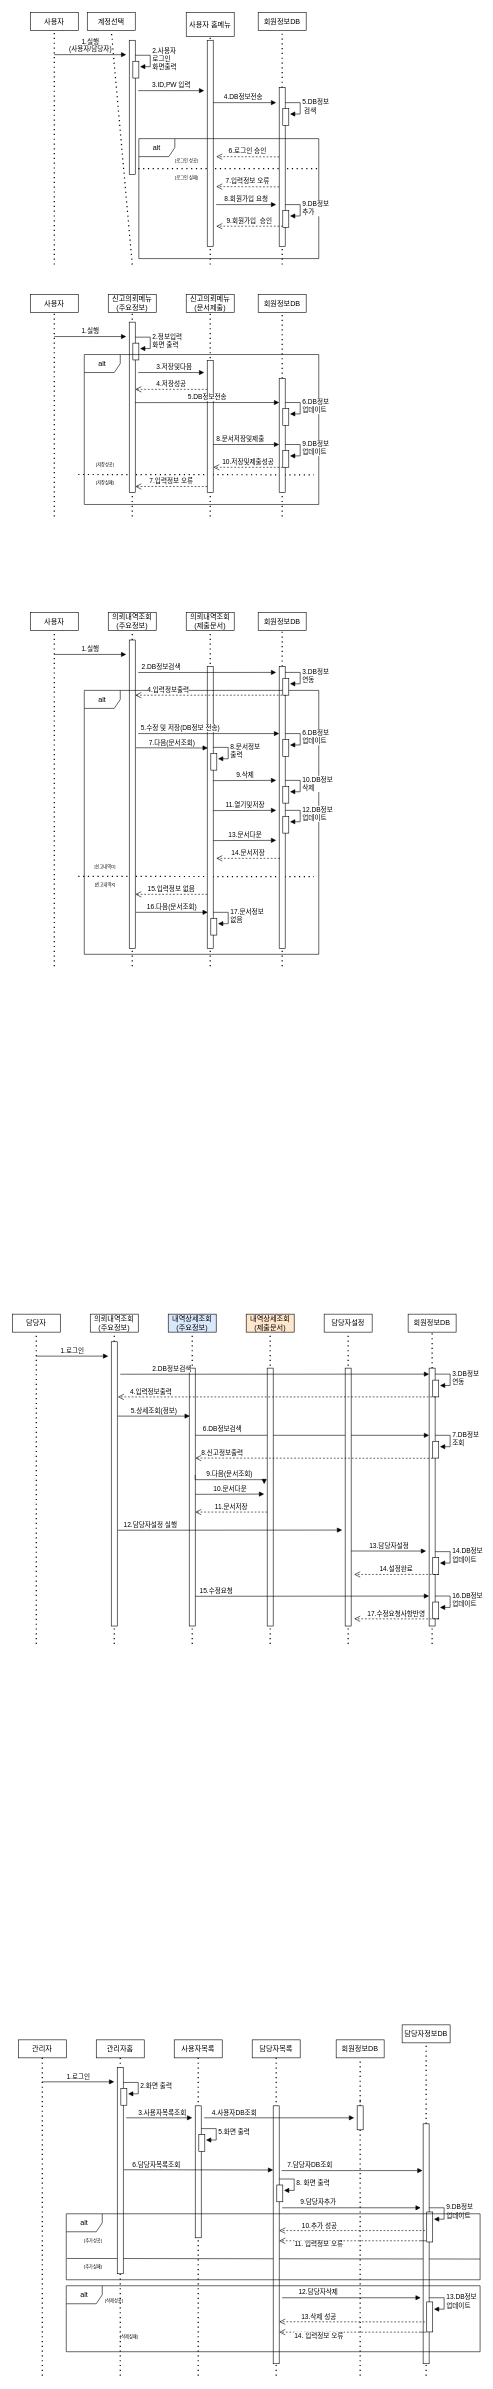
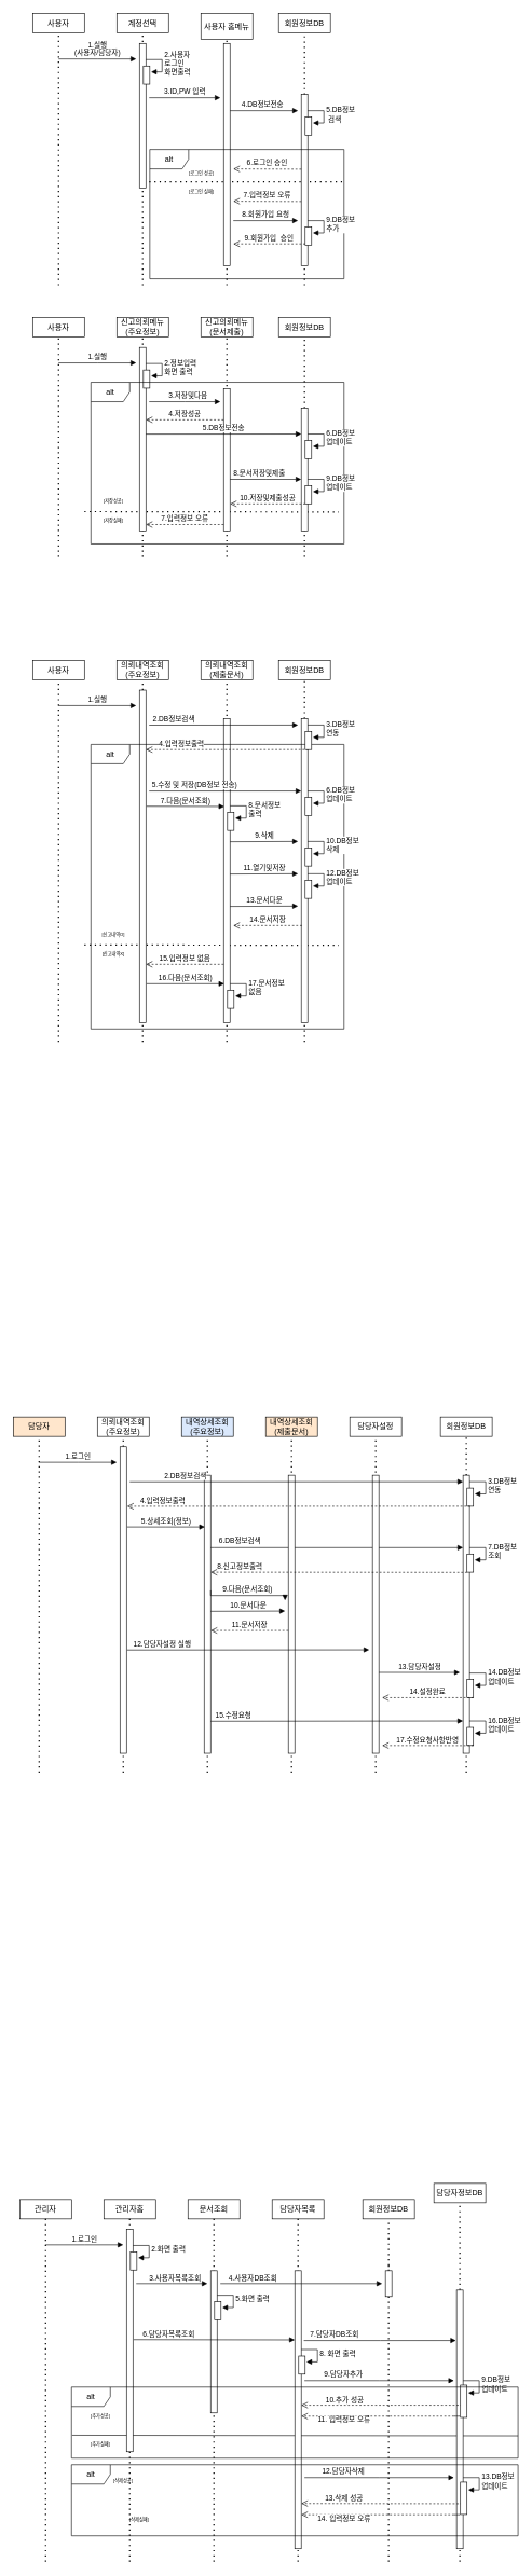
- <mxCell id="3" value="계정선택" style="html=1;whiteSpace=wrap;" parent="1" vertex="1"><mxGeometry x="145" y="20" width="80" height="30" as="geometry" /></mxCell>
+ <mxCell id="3" value="계정선택" style="html=1;whiteSpace=wrap;" parent="1" vertex="1"><mxGeometry x="180" y="20" width="80" height="30" as="geometry" /></mxCell>
- <mxCell id="94" value="담당자" style="html=1;whiteSpace=wrap;" parent="1" vertex="1"><mxGeometry x="20" y="2190" width="80" height="30" as="geometry" /></mxCell>
+ <mxCell id="94" value="담당자" style="html=1;whiteSpace=wrap;fillColor=#ffe6cc;" parent="1" vertex="1"><mxGeometry x="20" y="2190" width="80" height="30" as="geometry" /></mxCell>
- <mxCell id="152" value="사용자목록" style="html=1;whiteSpace=wrap;" vertex="1" parent="1"><mxGeometry x="290" y="3400" width="80" height="30" as="geometry" /></mxCell>
+ <mxCell id="152" value="문서조회" style="html=1;whiteSpace=wrap;" vertex="1" parent="1"><mxGeometry x="290" y="3400" width="80" height="30" as="geometry" /></mxCell>
